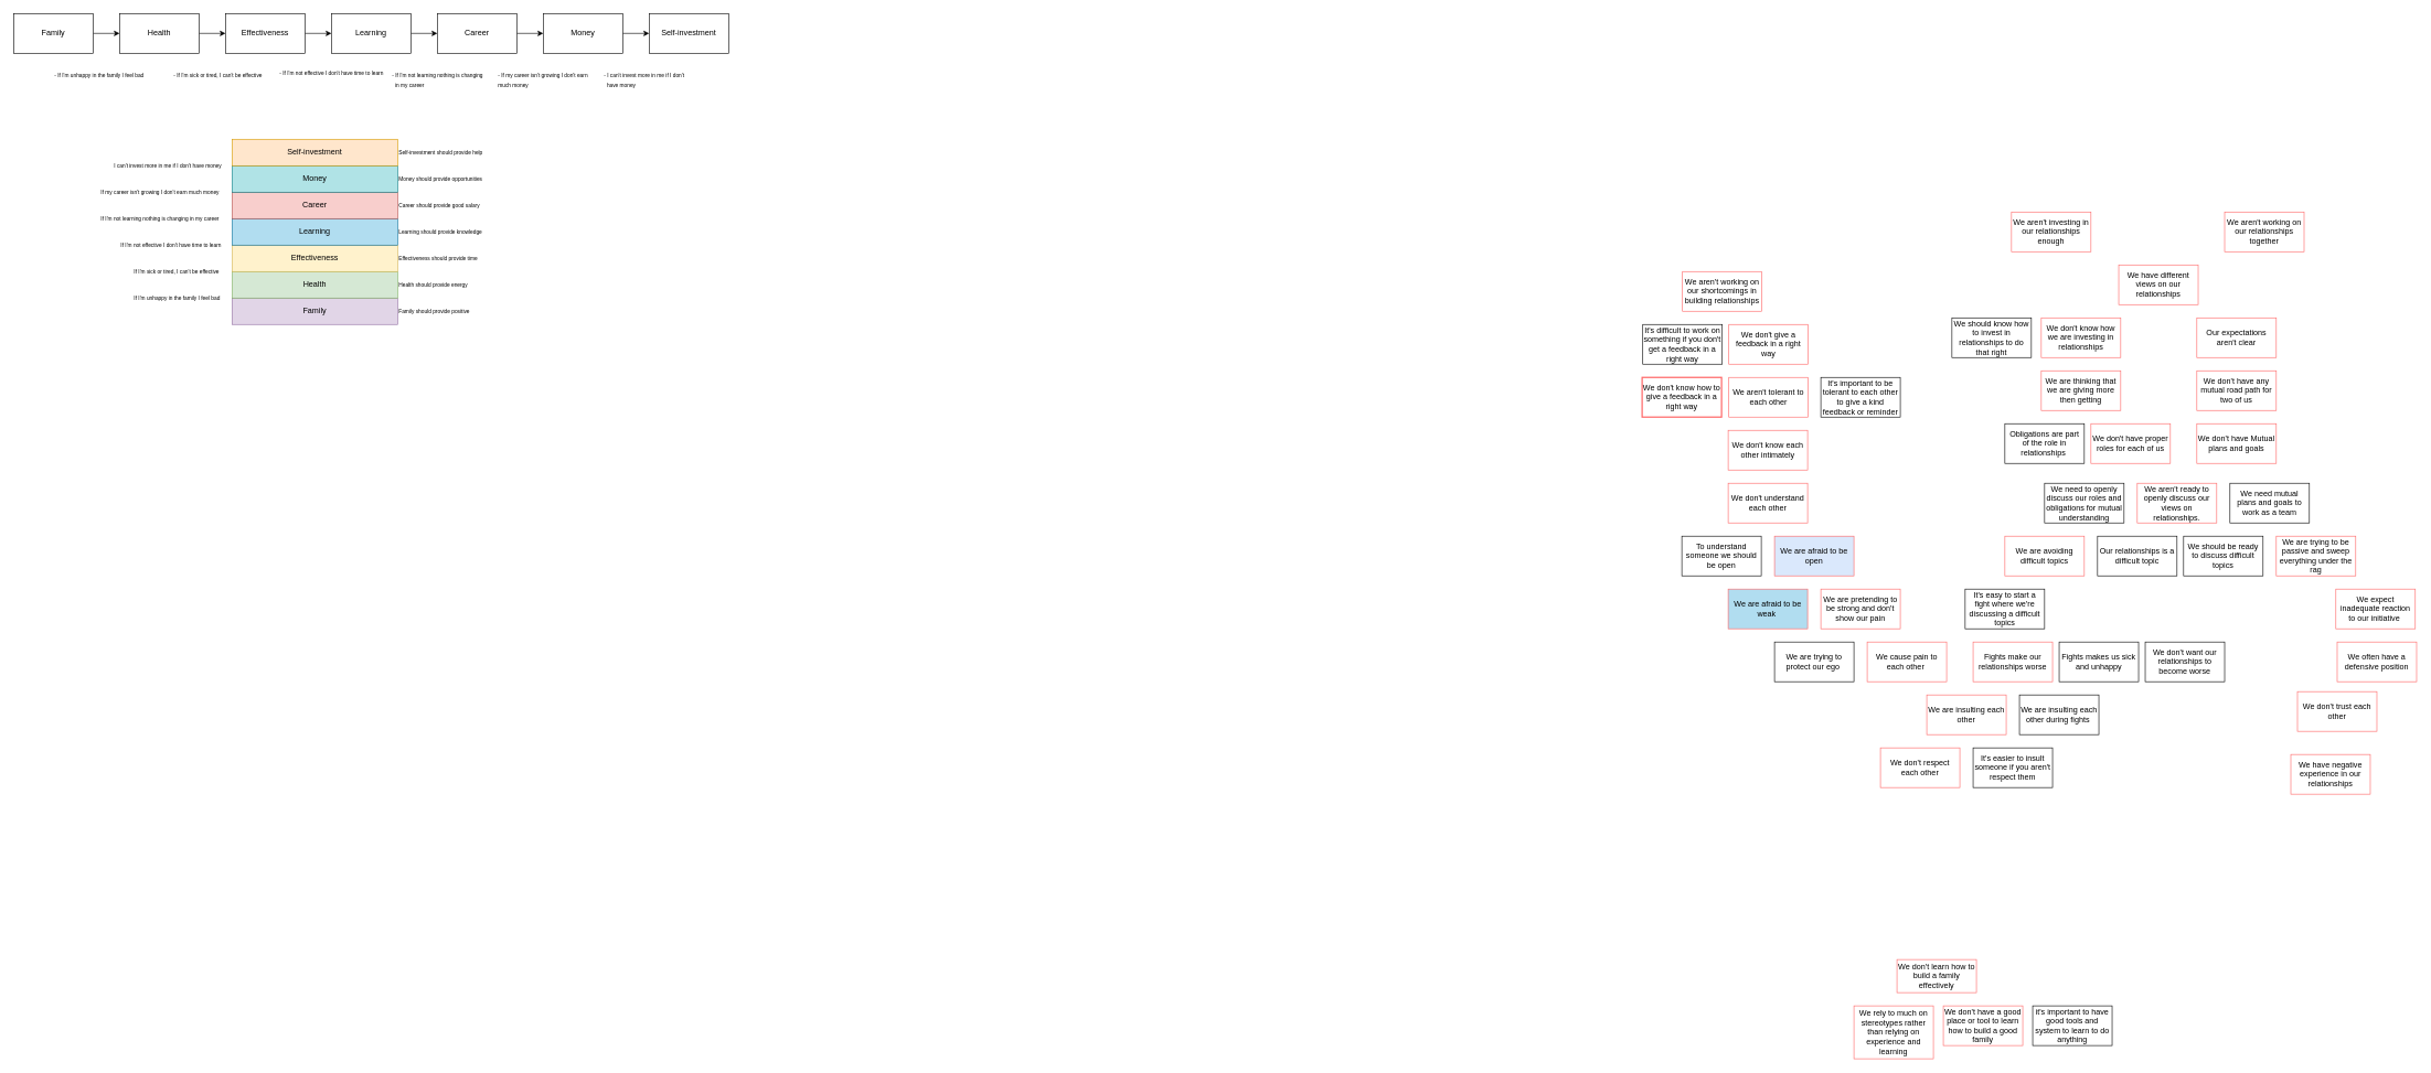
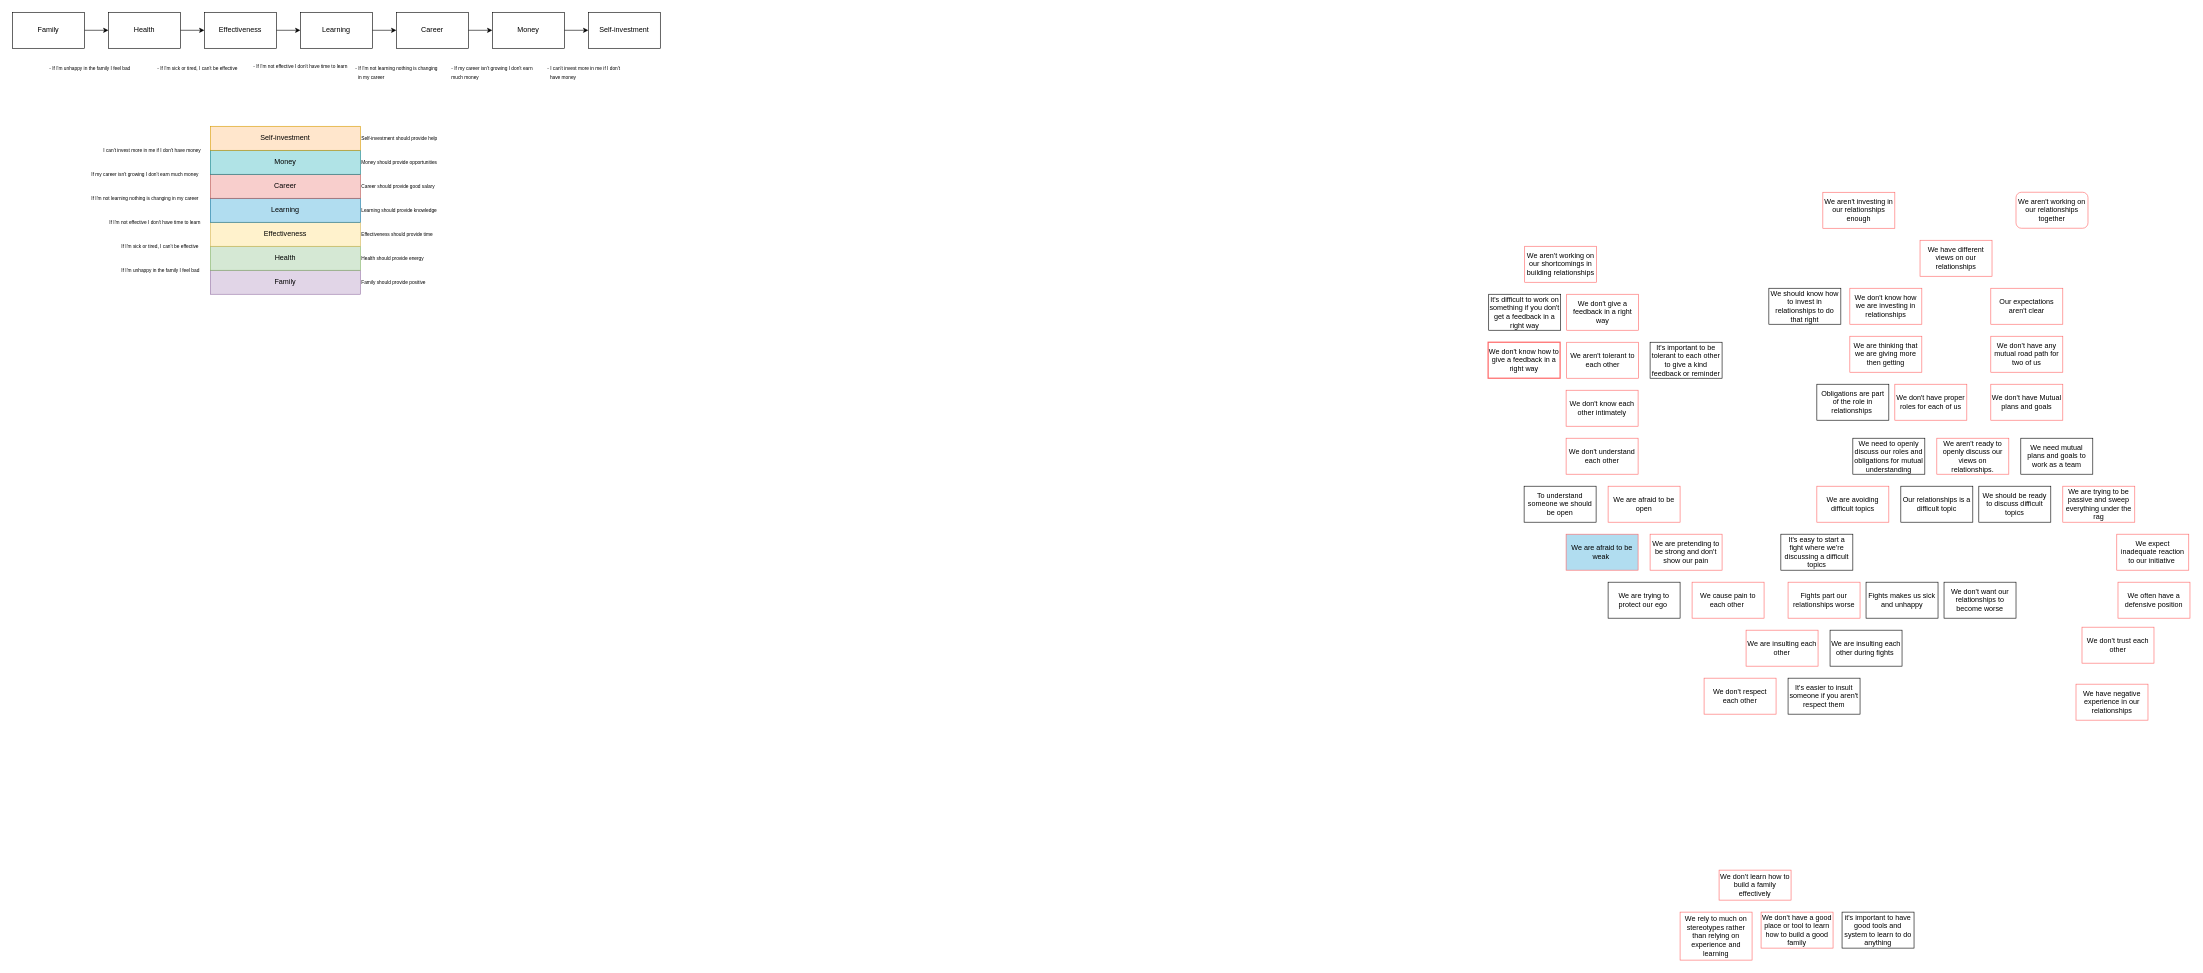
- <mxCell id="43" value="We aren't working on our relationships together " style="rounded=0;whiteSpace=wrap;html=1;strokeColor=#FF6666;" parent="1" vertex="1"><mxGeometry x="3360" y="320" width="120" height="60" as="geometry" /></mxCell>
+ <mxCell id="43" value="We aren't working on our relationships together " style="whiteSpace=wrap;html=1;strokeColor=#FF6666;rounded=1;" parent="1" vertex="1"><mxGeometry x="3360" y="320" width="120" height="60" as="geometry" /></mxCell>
- <mxCell id="83" value="We are afraid to be open" style="rounded=0;whiteSpace=wrap;html=1;strokeColor=#FF6666;fillColor=#dae8fc;" vertex="1" parent="1"><mxGeometry x="2680" y="810" width="120" height="60" as="geometry" /></mxCell>
+ <mxCell id="83" value="We are afraid to be open" style="rounded=0;whiteSpace=wrap;html=1;strokeColor=#FF6666;" vertex="1" parent="1"><mxGeometry x="2680" y="810" width="120" height="60" as="geometry" /></mxCell>
- <mxCell id="74" value="Fights make our relationships worse" style="rounded=0;whiteSpace=wrap;html=1;strokeColor=#FF6666;" vertex="1" parent="1"><mxGeometry x="2980" y="970" width="120" height="60" as="geometry" /></mxCell>
+ <mxCell id="74" value="Fights part our relationships worse" style="rounded=0;whiteSpace=wrap;html=1;strokeColor=#FF6666;" vertex="1" parent="1"><mxGeometry x="2980" y="970" width="120" height="60" as="geometry" /></mxCell>
